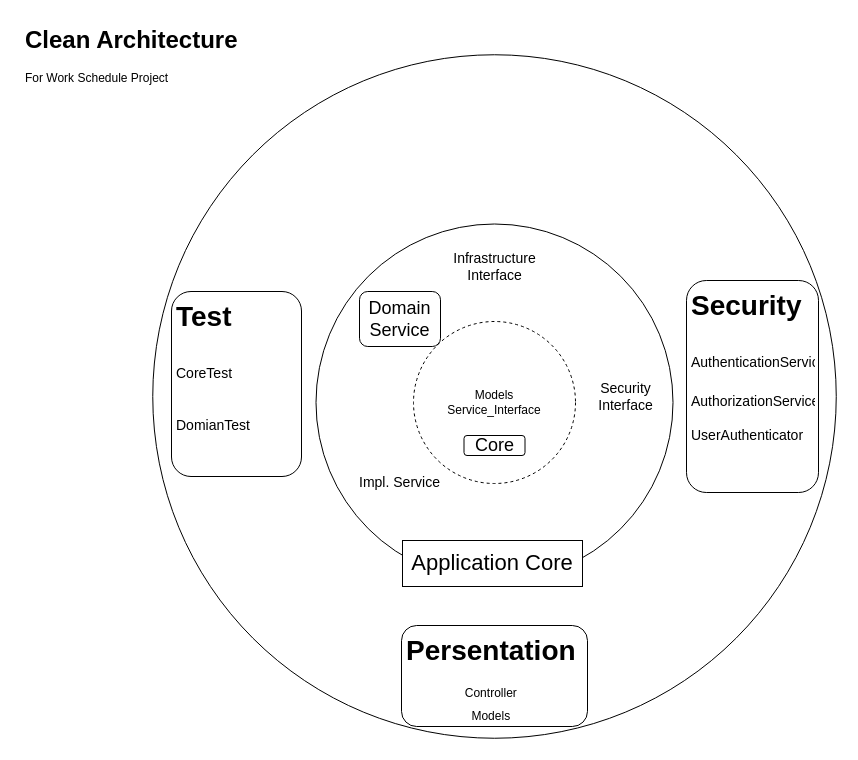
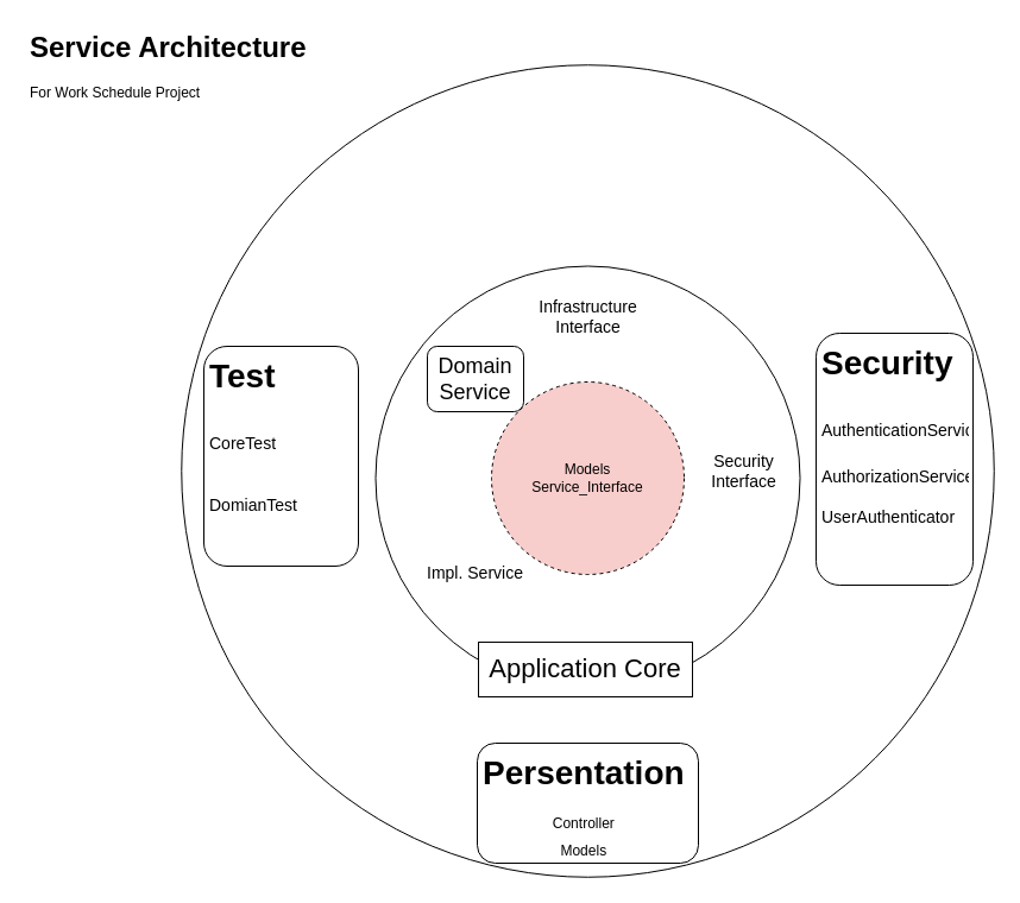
- <mxCell id="4" value="&lt;h1&gt;Clean Architecture&lt;/h1&gt;&lt;p&gt;For Work Schedule Project&lt;/p&gt;" style="text;html=1;strokeColor=none;fillColor=none;spacing=5;spacingTop=-20;whiteSpace=wrap;overflow=hidden;rounded=0;" parent="1" vertex="1"><mxGeometry x="20" y="20" width="339" height="95" as="geometry" /></mxCell>
+ <mxCell id="4" value="&lt;h1&gt;Service Architecture&lt;/h1&gt;&lt;p&gt;For Work Schedule Project&lt;/p&gt;" style="text;html=1;strokeColor=none;fillColor=none;spacing=5;spacingTop=-20;whiteSpace=wrap;overflow=hidden;rounded=0;" parent="1" vertex="1"><mxGeometry x="20" y="20" width="339" height="95" as="geometry" /></mxCell>
- <mxCell id="5" value="Models&lt;br&gt;Service_Interface" style="ellipse;whiteSpace=wrap;html=1;aspect=fixed;dashed=1;" parent="1" vertex="1"><mxGeometry x="413" y="321" width="162" height="162" as="geometry" /></mxCell>
+ <mxCell id="5" value="Models&lt;br&gt;Service_Interface" style="ellipse;whiteSpace=wrap;html=1;aspect=fixed;dashed=1;fillColor=#f8cecc;" parent="1" vertex="1"><mxGeometry x="413" y="321" width="162" height="162" as="geometry" /></mxCell>
- <mxCell id="7" value="Core" style="text;html=1;fillColor=none;align=center;verticalAlign=middle;whiteSpace=wrap;rounded=1;fontSize=18;strokeColor=#000000;" parent="1" vertex="1"><mxGeometry x="463.5" y="435" width="61" height="20" as="geometry" /></mxCell>
